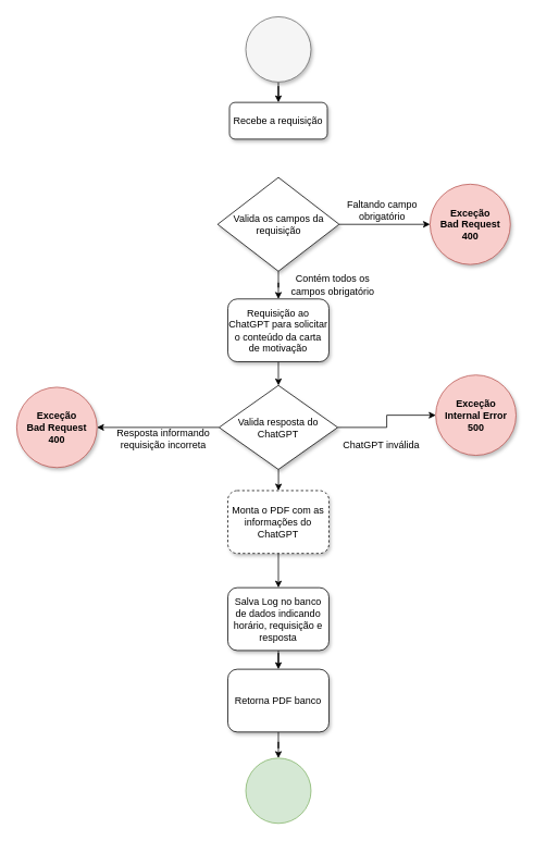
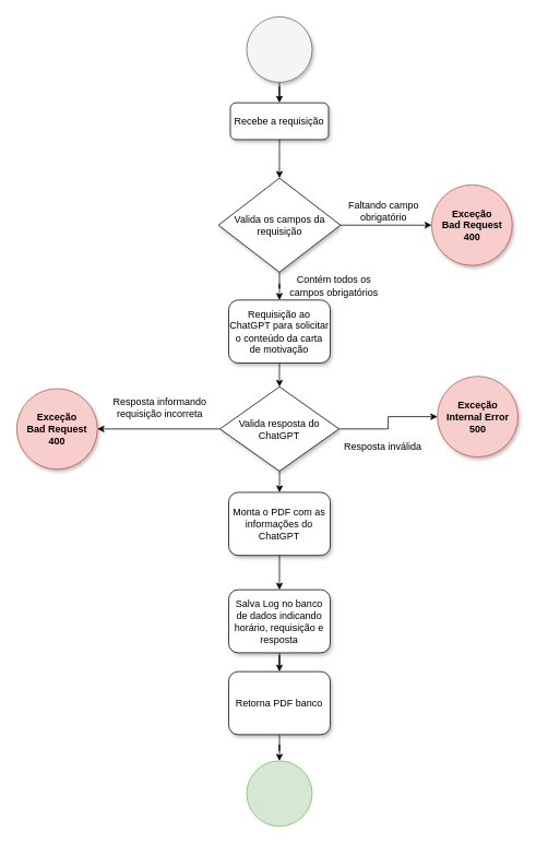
+ <mxCell id="4" style="edgeStyle=orthogonalEdgeStyle;rounded=0;orthogonalLoop=1;jettySize=auto;html=1;entryX=0.5;entryY=0;entryDx=0;entryDy=0;" parent="1" source="5" target="8" edge="1"><mxGeometry relative="1" as="geometry" /></mxCell>
- <mxCell id="11" value="Contém todos os campos obrigatório" style="text;html=1;align=center;verticalAlign=middle;whiteSpace=wrap;rounded=0;" parent="1" vertex="1"><mxGeometry x="347" y="331.75" width="122" height="34.25" as="geometry" /></mxCell>
+ <mxCell id="11" value="Contém todos os campos obrigatórios" style="text;html=1;align=center;verticalAlign=middle;whiteSpace=wrap;rounded=0;" parent="1" vertex="1"><mxGeometry x="347" y="331.75" width="122" height="34.25" as="geometry" /></mxCell>
- <mxCell id="20" value="Resposta informando requisição incorreta" style="text;html=1;align=center;verticalAlign=middle;whiteSpace=wrap;rounded=0;" parent="1" vertex="1"><mxGeometry x="132.5" y="516" width="134" height="44" as="geometry" /></mxCell>
+ <mxCell id="20" value="Resposta informando requisição incorreta" style="text;html=1;align=center;verticalAlign=middle;whiteSpace=wrap;rounded=0;" parent="1" vertex="1"><mxGeometry x="127.5" y="476" width="134" height="44" as="geometry" /></mxCell>
- <mxCell id="18" value="ChatGPT inválida" style="text;html=1;align=center;verticalAlign=middle;whiteSpace=wrap;rounded=0;" parent="1" vertex="1"><mxGeometry x="415.5" y="530" width="103" height="30" as="geometry" /></mxCell>
+ <mxCell id="18" value="Resposta inválida" style="text;html=1;align=center;verticalAlign=middle;whiteSpace=wrap;rounded=0;" parent="1" vertex="1"><mxGeometry x="415.5" y="530" width="103" height="30" as="geometry" /></mxCell>
- <mxCell id="23" value="Monta o PDF com as informações do ChatGPT" style="rounded=1;whiteSpace=wrap;html=1;shadow=1;glass=0;dashed=1;" parent="1" vertex="1"><mxGeometry x="279" y="601" width="124" height="77" as="geometry" /></mxCell>
+ <mxCell id="23" value="Monta o PDF com as informações do ChatGPT" style="rounded=1;whiteSpace=wrap;html=1;shadow=1;glass=0;" parent="1" vertex="1"><mxGeometry x="279" y="601" width="124" height="77" as="geometry" /></mxCell>
